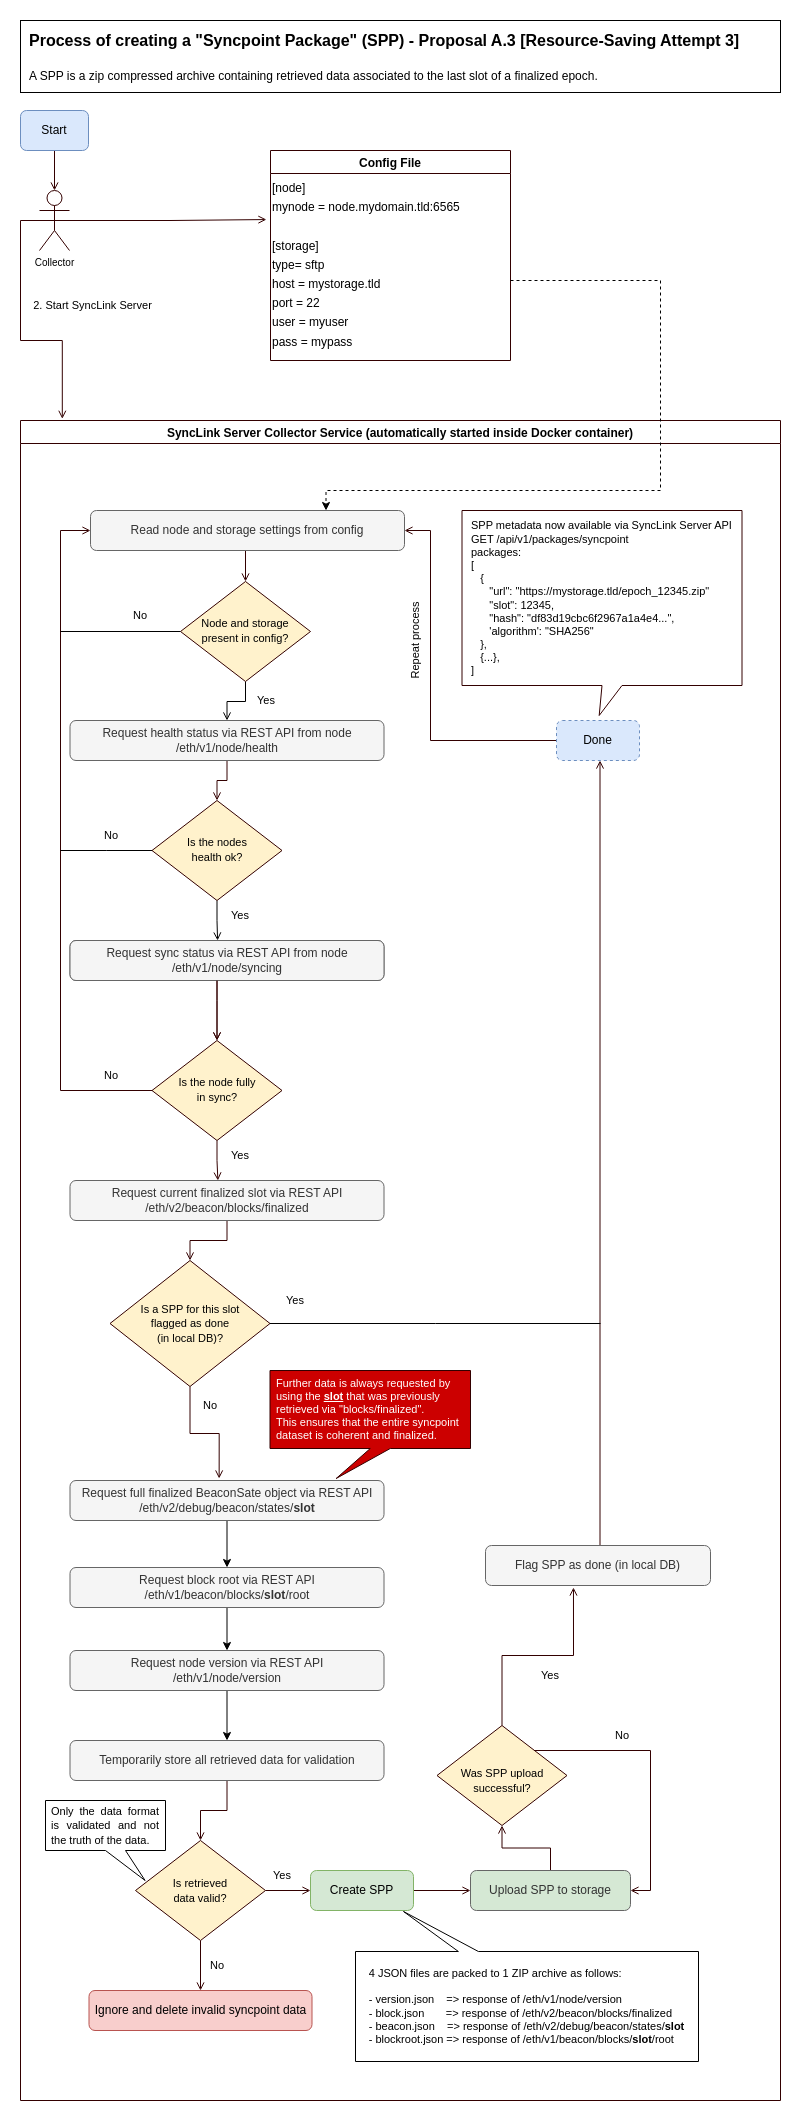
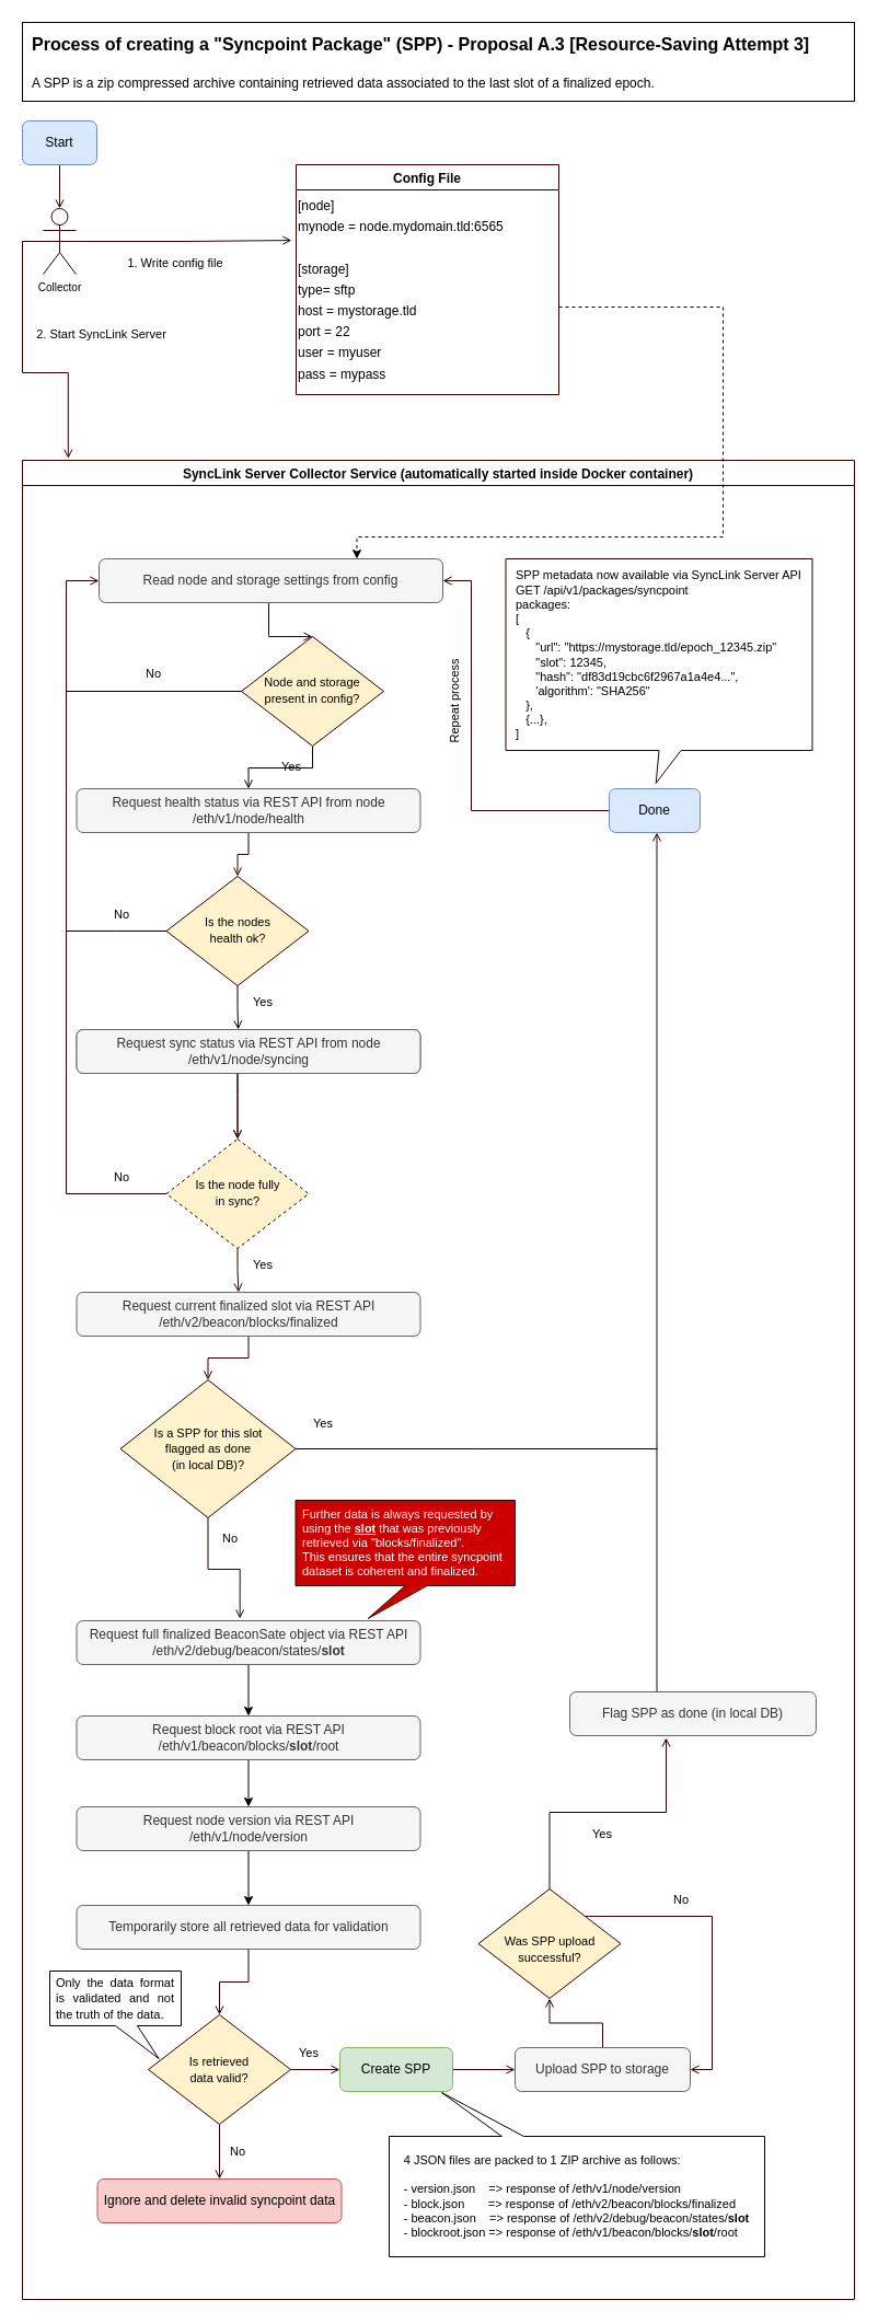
+ <mxCell id="71" value="1. Write config file" style="text;html=1;strokeColor=none;fillColor=none;align=center;verticalAlign=middle;whiteSpace=wrap;rounded=0;fontSize=11;" parent="1" vertex="1"><mxGeometry x="110" y="230" width="100" height="20" as="geometry" /></mxCell>
- <mxCell id="11" value="&lt;span style=&quot;font-size: 11px;&quot;&gt;Node and storage present in config?&lt;/span&gt;" style="rhombus;whiteSpace=wrap;html=1;shadow=0;fontFamily=Helvetica;fontSize=12;align=center;strokeWidth=1;spacing=6;spacingTop=-2;fillColor=#fff2cc;strokeColor=#330000;" parent="2" vertex="1"><mxGeometry x="160" y="161" width="130" height="100" as="geometry" /></mxCell>
+ <mxCell id="11" value="&lt;span style=&quot;font-size: 11px;&quot;&gt;Node and storage present in config?&lt;/span&gt;" style="rhombus;whiteSpace=wrap;html=1;shadow=0;fontFamily=Helvetica;fontSize=12;align=center;strokeWidth=1;spacing=6;spacingTop=-2;fillColor=#fff2cc;strokeColor=#330000;" parent="2" vertex="1"><mxGeometry x="200" y="161" width="130" height="100" as="geometry" /></mxCell>
- <mxCell id="19" value="Done" style="rounded=1;whiteSpace=wrap;html=1;fontSize=12;glass=0;strokeWidth=1;shadow=0;fillColor=#dae8fc;strokeColor=#6c8ebf;dashed=1;" parent="2" vertex="1"><mxGeometry x="536" y="300" width="83" height="40" as="geometry" /></mxCell>
+ <mxCell id="19" value="Done" style="rounded=1;whiteSpace=wrap;html=1;fontSize=12;glass=0;strokeWidth=1;shadow=0;fillColor=#dae8fc;strokeColor=#6c8ebf;" parent="2" vertex="1"><mxGeometry x="536" y="300" width="83" height="40" as="geometry" /></mxCell>
- <mxCell id="7" value="&lt;font style=&quot;font-size: 11px;&quot;&gt;Is the node fully&lt;br&gt;in sync?&lt;/font&gt;" style="rhombus;whiteSpace=wrap;html=1;shadow=0;fontFamily=Helvetica;fontSize=12;align=center;strokeWidth=1;spacing=6;spacingTop=-2;fillColor=#fff2cc;strokeColor=#330000;" parent="2" vertex="1"><mxGeometry x="131.5" y="620" width="130" height="100" as="geometry" /></mxCell>
+ <mxCell id="7" value="&lt;font style=&quot;font-size: 11px;&quot;&gt;Is the node fully&lt;br&gt;in sync?&lt;/font&gt;" style="rhombus;whiteSpace=wrap;html=1;shadow=0;fontFamily=Helvetica;fontSize=12;align=center;strokeWidth=1;spacing=6;spacingTop=-2;fillColor=#fff2cc;strokeColor=#330000;dashed=1;" parent="2" vertex="1"><mxGeometry x="131.5" y="620" width="130" height="100" as="geometry" /></mxCell>
- <mxCell id="27" value="&lt;div&gt;Flag SPP as done (in local DB)&lt;/div&gt;" style="rounded=1;whiteSpace=wrap;html=1;fontSize=12;glass=0;strokeWidth=1;shadow=0;fillColor=#f5f5f5;fontColor=#333333;strokeColor=#666666;" parent="2" vertex="1"><mxGeometry x="465" y="1125" width="225" height="40" as="geometry" /></mxCell>
+ <mxCell id="27" value="&lt;div&gt;Flag SPP as done (in local DB)&lt;/div&gt;" style="rounded=1;whiteSpace=wrap;html=1;fontSize=12;glass=0;strokeWidth=1;shadow=0;fillColor=#f5f5f5;fontColor=#333333;strokeColor=#666666;" parent="2" vertex="1"><mxGeometry x="500" y="1125" width="225" height="40" as="geometry" /></mxCell>
- <mxCell id="29" value="&lt;div&gt;Upload SPP to storage&lt;/div&gt;" style="rounded=1;whiteSpace=wrap;html=1;fontSize=12;glass=0;strokeWidth=1;shadow=0;fillColor=#d5e8d4;fontColor=#333333;strokeColor=#666666;" parent="2" vertex="1"><mxGeometry x="450" y="1450" width="160" height="40" as="geometry" /></mxCell>
+ <mxCell id="29" value="&lt;div&gt;Upload SPP to storage&lt;/div&gt;" style="rounded=1;whiteSpace=wrap;html=1;fontSize=12;glass=0;strokeWidth=1;shadow=0;fillColor=#f5f5f5;fontColor=#333333;strokeColor=#666666;" parent="2" vertex="1"><mxGeometry x="450" y="1450" width="160" height="40" as="geometry" /></mxCell>
